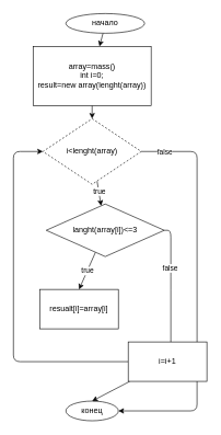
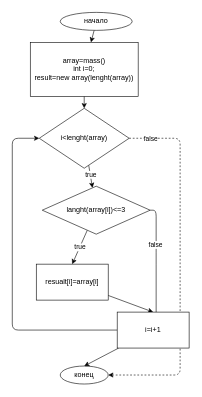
- <mxCell id="10" value="i&amp;lt;lenght(array)" style="rhombus;whiteSpace=wrap;html=1;rounded=0;dashed=1;" parent="1" vertex="1"><mxGeometry x="65" y="180" width="150" height="100" as="geometry" /></mxCell>
+ <mxCell id="10" value="i&amp;lt;lenght(array)" style="rhombus;whiteSpace=wrap;html=1;rounded=0;" parent="1" vertex="1"><mxGeometry x="65" y="180" width="150" height="100" as="geometry" /></mxCell>
- <mxCell id="8" value="" style="edgeStyle=none;html=1;" edge="1" parent="1" source="10" target="15"><mxGeometry relative="1" as="geometry"><Array as="points"><mxPoint x="300" y="230" /><mxPoint x="300" y="625" /></Array></mxGeometry></mxCell>
+ <mxCell id="8" value="" style="edgeStyle=none;html=1;dashed=1;" edge="1" parent="1" source="10" target="15"><mxGeometry relative="1" as="geometry"><Array as="points"><mxPoint x="300" y="230" /><mxPoint x="300" y="625" /></Array></mxGeometry></mxCell>
+ <mxCell id="16" style="edgeStyle=none;html=1;entryX=0.5;entryY=0;entryDx=0;entryDy=0;" edge="1" parent="1" source="17" target="20"><mxGeometry relative="1" as="geometry" /></mxCell>
